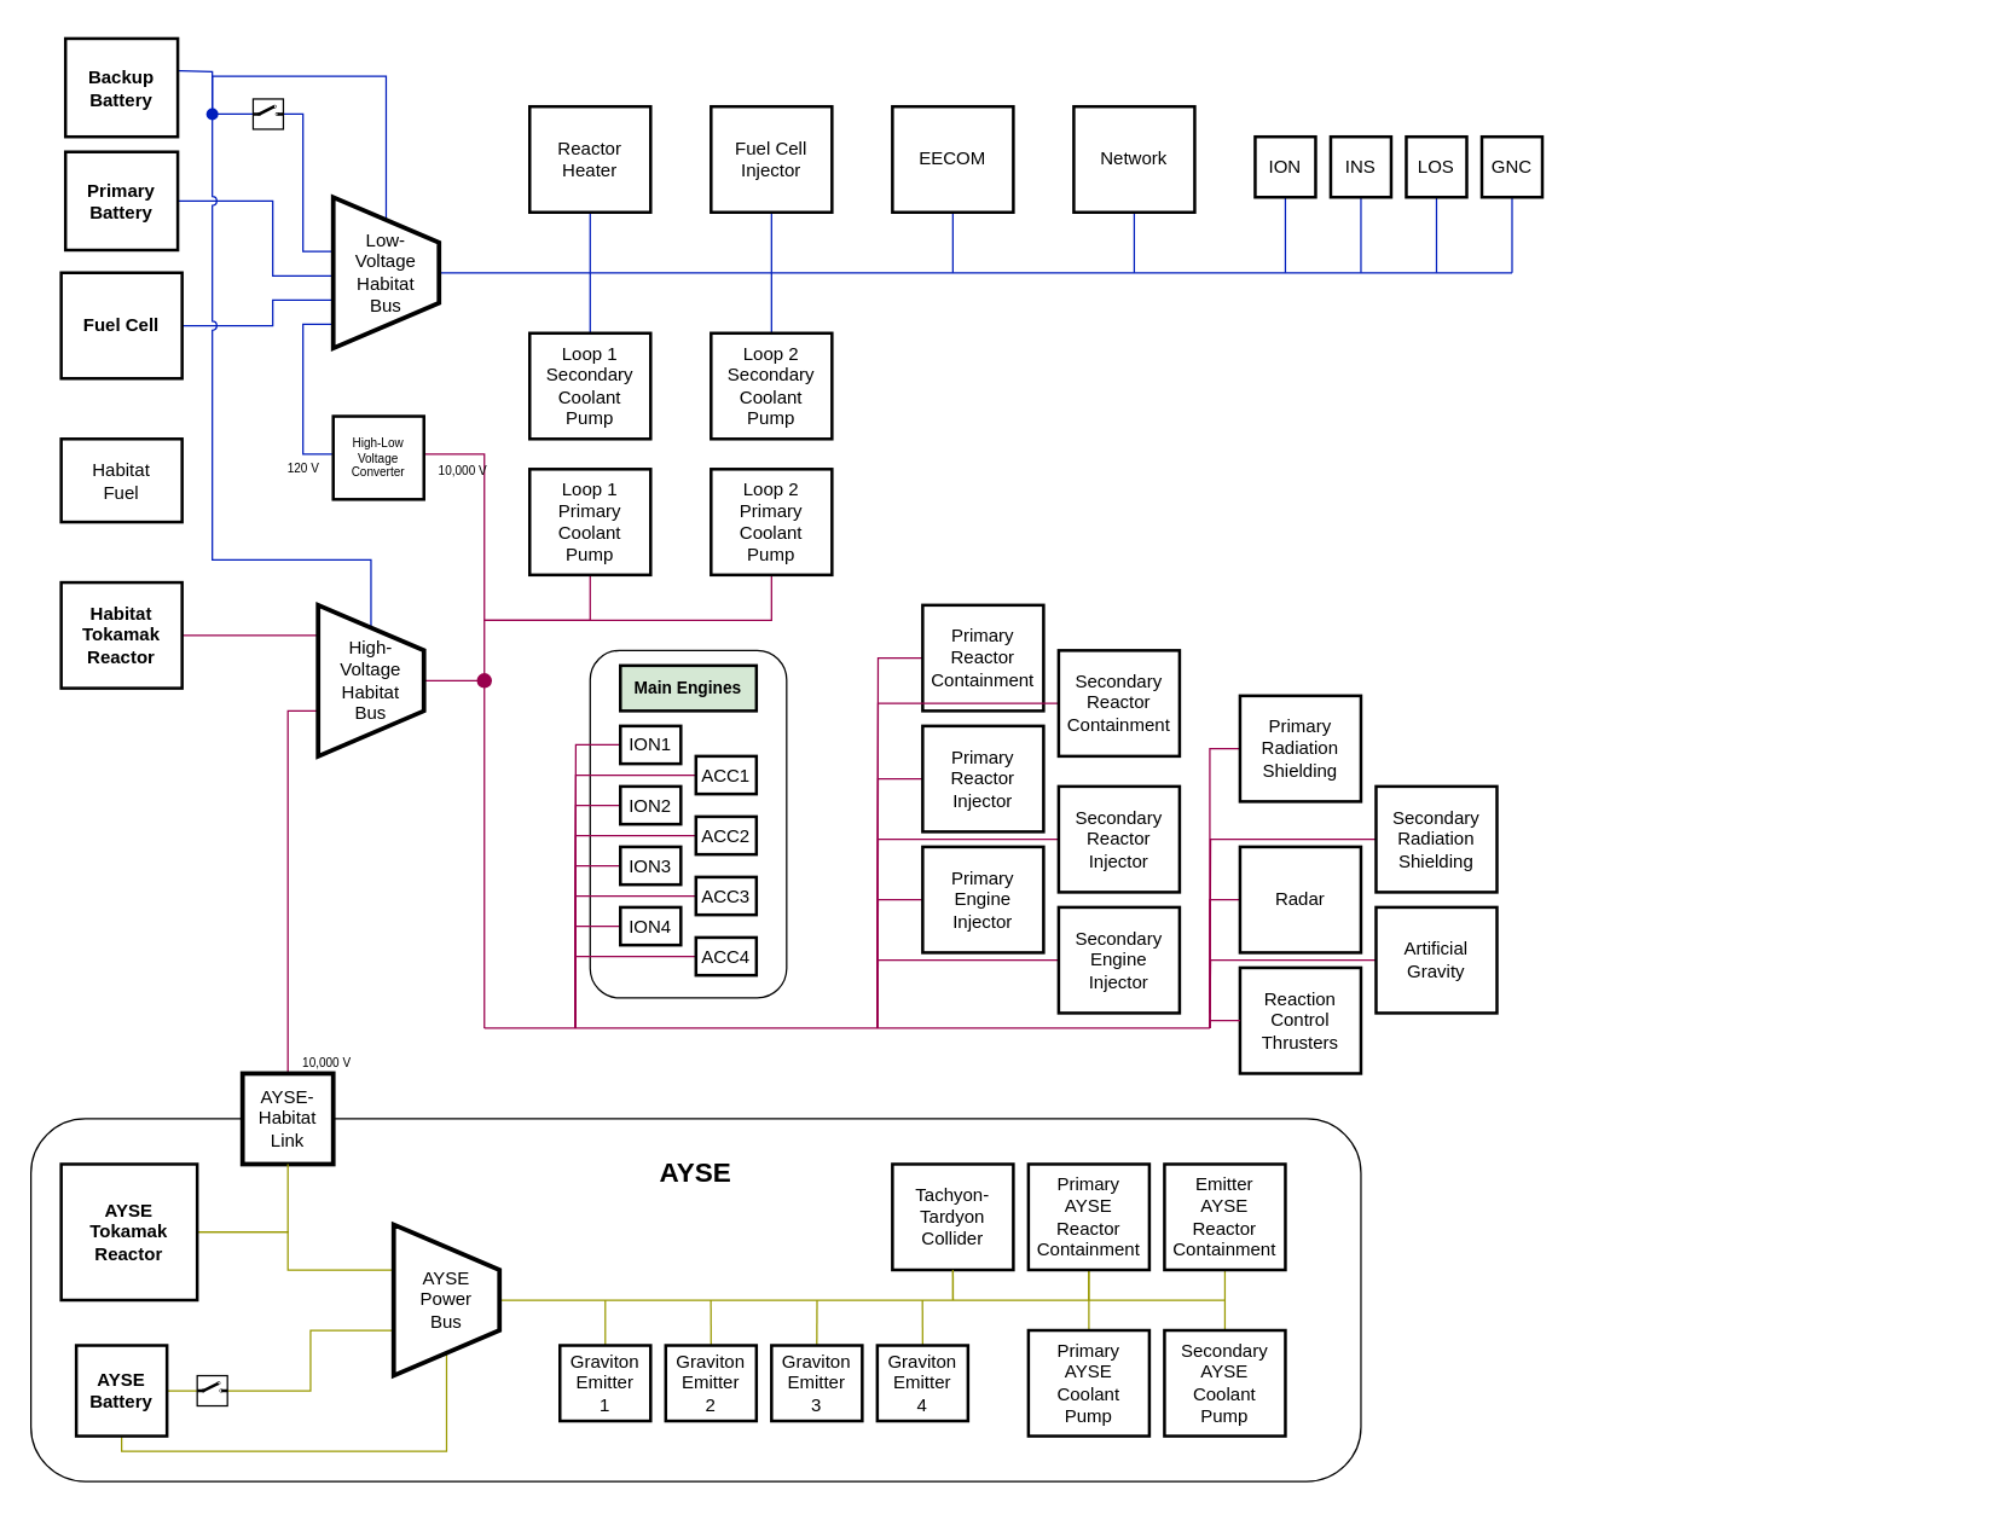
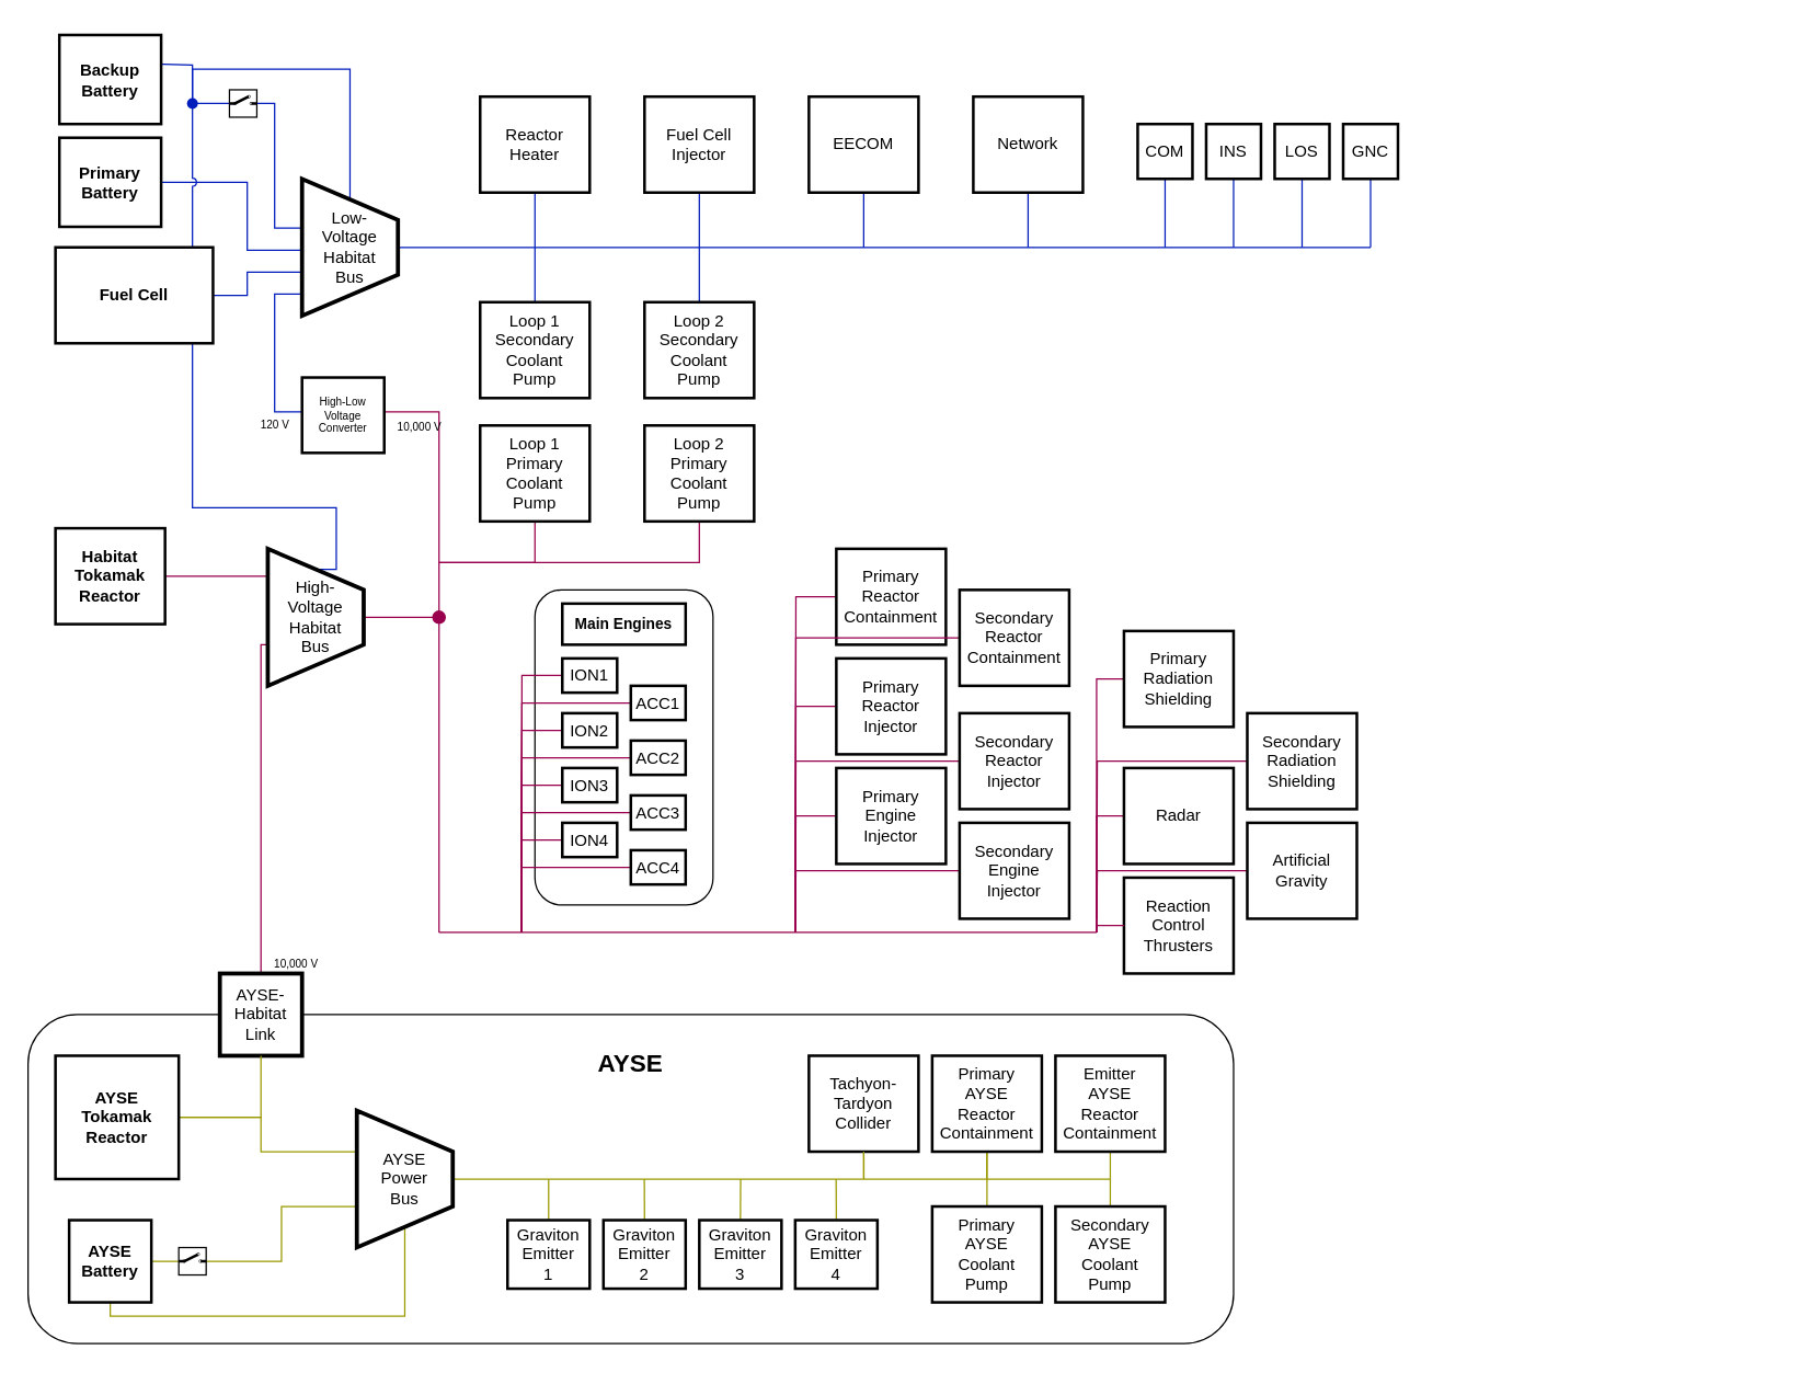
- <mxCell id="88" value="ION" style="rounded=0;whiteSpace=wrap;html=1;shadow=0;dashed=0;pointerEvents=1;strokeColor=default;strokeWidth=2;fontFamily=Helvetica;fontSize=12;fontColor=default;fillColor=default;spacing=6;spacingLeft=4;spacingRight=4;" parent="1" vertex="1"><mxGeometry x="830" y="90" width="40" height="40" as="geometry" /></mxCell>
+ <mxCell id="88" value="COM" style="rounded=0;whiteSpace=wrap;html=1;shadow=0;dashed=0;pointerEvents=1;strokeColor=default;strokeWidth=2;fontFamily=Helvetica;fontSize=12;fontColor=default;fillColor=default;spacing=6;spacingLeft=4;spacingRight=4;" parent="1" vertex="1"><mxGeometry x="830" y="90" width="40" height="40" as="geometry" /></mxCell>
- <mxCell id="123" value="Fuel Cell" style="rounded=0;whiteSpace=wrap;html=1;shadow=0;dashed=0;pointerEvents=1;strokeColor=default;strokeWidth=2;fontFamily=Helvetica;fontSize=12;fontColor=default;fillColor=default;spacing=6;spacingLeft=4;spacingRight=4;fontStyle=1" vertex="1" parent="1"><mxGeometry x="40" y="180" width="80" height="70" as="geometry" /></mxCell>
+ <mxCell id="123" value="Fuel Cell" style="rounded=0;whiteSpace=wrap;html=1;shadow=0;dashed=0;pointerEvents=1;strokeColor=default;strokeWidth=2;fontFamily=Helvetica;fontSize=12;fontColor=default;fillColor=default;spacing=6;spacingLeft=4;spacingRight=4;fontStyle=1" vertex="1" parent="1"><mxGeometry x="40" y="180" width="115" height="70" as="geometry" /></mxCell>
- <mxCell id="120" value="Habitat Fuel" style="rounded=0;whiteSpace=wrap;html=1;shadow=0;dashed=0;pointerEvents=1;strokeColor=default;strokeWidth=2;fontFamily=Helvetica;fontSize=12;fontColor=default;fillColor=default;spacing=6;spacingLeft=4;spacingRight=4;" parent="1" vertex="1"><mxGeometry x="40" y="290" width="80" height="55" as="geometry" /></mxCell>
- <mxCell id="19" value="&lt;div style=&quot;font-size: 12px;&quot;&gt;High-Voltage Habitat Bus&lt;br style=&quot;font-size: 12px;&quot;&gt;&lt;/div&gt;" style="shape=stencil(rZXhbsIgEMefhq+Gcpu6j6Zz74EVVyKDBjqdb++1tHWz0swCaZrc/Xs/esflIJC7kleCMFoSeCeMZZTiG+3znc1dJYraO0/cSr5TwiuutuYoznJfdwypS2Fl3aiwJXSD3zQP5IXRGiHSaPdH+aUjjEuNsfTHw7rtL521yLxN2MdsBItHQDziJR7xGo9YxiNW8Yh1POLteUSWoJwLwJWgRfvNb5BZf7PElaDbH2U1o8DjrNapsgp0DOToCY0ZyHe8OH5a863346igdjBWPBAGWSrlR+BEXhVvhuNI6OUvcxLB1p6qWA9QUgcBwwh/BjEEdZBVAgb8i1Eo46ZKif5ANfEyC51DGzY6yNbrL8DWcQU=);whiteSpace=wrap;html=1;strokeWidth=3;align=center;fontSize=12;spacing=6;spacingLeft=4;spacingRight=4;" parent="1" vertex="1"><mxGeometry x="210" y="400" width="70" height="100" as="geometry" /></mxCell>
+ <mxCell id="19" value="&lt;div style=&quot;font-size: 12px;&quot;&gt;High-Voltage Habitat Bus&lt;br style=&quot;font-size: 12px;&quot;&gt;&lt;/div&gt;" style="shape=stencil(rZXhbsIgEMefhq+Gcpu6j6Zz74EVVyKDBjqdb++1tHWz0swCaZrc/Xs/esflIJC7kleCMFoSeCeMZZTiG+3znc1dJYraO0/cSr5TwiuutuYoznJfdwypS2Fl3aiwJXSD3zQP5IXRGiHSaPdH+aUjjEuNsfTHw7rtL521yLxN2MdsBItHQDziJR7xGo9YxiNW8Yh1POLteUSWoJwLwJWgRfvNb5BZf7PElaDbH2U1o8DjrNapsgp0DOToCY0ZyHe8OH5a863346igdjBWPBAGWSrlR+BEXhVvhuNI6OUvcxLB1p6qWA9QUgcBwwh/BjEEdZBVAgb8i1Eo46ZKif5ANfEyC51DGzY6yNbrL8DWcQU=);whiteSpace=wrap;html=1;strokeWidth=3;align=center;fontSize=12;spacing=6;spacingLeft=4;spacingRight=4;" parent="1" vertex="1"><mxGeometry x="195" y="400" width="70" height="100" as="geometry" /></mxCell>
- <mxCell id="80" value="Main Engines" style="rounded=0;whiteSpace=wrap;html=1;fontFamily=Helvetica;fontSize=11;fontColor=default;fontStyle=1;strokeWidth=2;spacing=6;spacingLeft=4;spacingRight=4;fillColor=#d5e8d4;" parent="1" vertex="1"><mxGeometry x="410" y="440" width="90" height="30" as="geometry" /></mxCell>
+ <mxCell id="80" value="Main Engines" style="rounded=0;whiteSpace=wrap;html=1;fontFamily=Helvetica;fontSize=11;fontColor=default;fontStyle=1;strokeWidth=2;spacing=6;spacingLeft=4;spacingRight=4;" parent="1" vertex="1"><mxGeometry x="410" y="440" width="90" height="30" as="geometry" /></mxCell>
